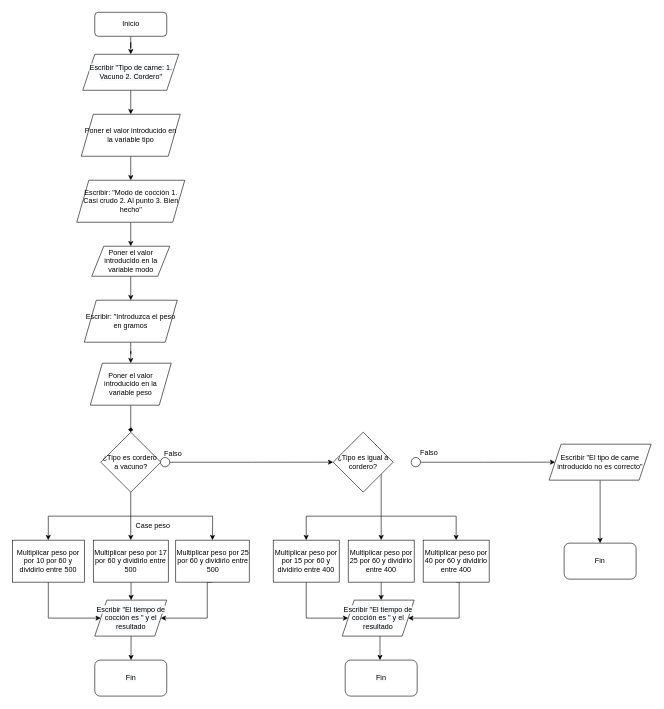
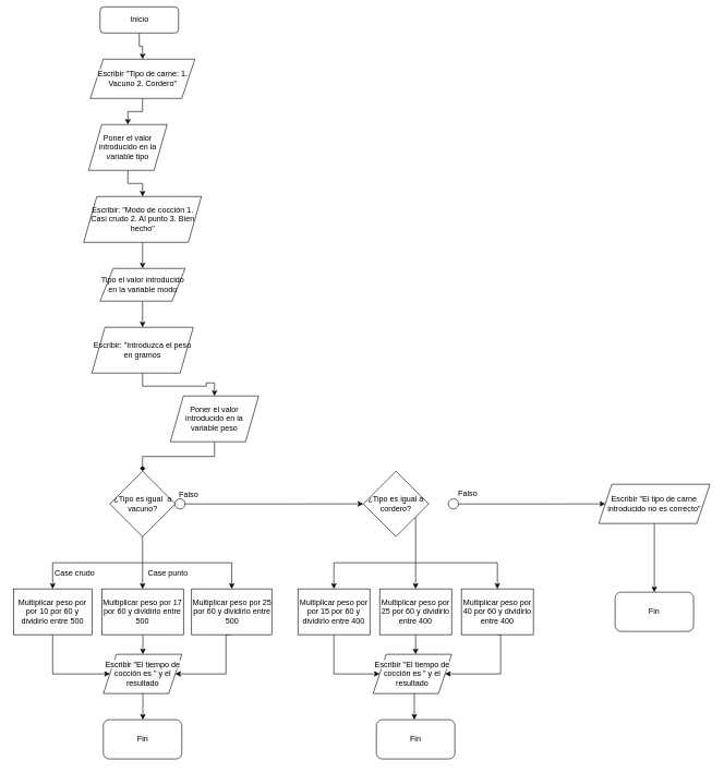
- <mxCell id="3" value="Inicio" style="rounded=1;whiteSpace=wrap;html=1;fontSize=12;glass=0;strokeWidth=1;shadow=0;" parent="1" vertex="1"><mxGeometry x="157.5" width="120" height="40" as="geometry" y="20" /></mxCell>
+ <mxCell id="3" value="Inicio" style="rounded=1;whiteSpace=wrap;html=1;fontSize=12;glass=0;strokeWidth=1;shadow=0;" parent="1" vertex="1"><mxGeometry x="152.5" y="10" width="120" height="40" as="geometry" /></mxCell>
- <mxCell id="11" value="Poner el valor introducido en la variable tipo" style="shape=parallelogram;perimeter=parallelogramPerimeter;whiteSpace=wrap;html=1;fixedSize=1;" parent="1" vertex="1"><mxGeometry x="135" y="190" width="165" height="70" as="geometry" /></mxCell>
+ <mxCell id="11" value="Poner el valor introducido en la variable tipo" style="shape=parallelogram;perimeter=parallelogramPerimeter;whiteSpace=wrap;html=1;fixedSize=1;" parent="1" vertex="1"><mxGeometry x="135" y="190" width="120" height="70" as="geometry" /></mxCell>
- <mxCell id="9" value="Poner el valor introducido en la variable modo" style="shape=parallelogram;perimeter=parallelogramPerimeter;whiteSpace=wrap;html=1;fixedSize=1;" parent="1" vertex="1"><mxGeometry x="152.5" y="410" width="130" height="50" as="geometry" /></mxCell>
+ <mxCell id="9" value="Tipo el valor introducido en la variable modo" style="shape=parallelogram;perimeter=parallelogramPerimeter;whiteSpace=wrap;html=1;fixedSize=1;" parent="1" vertex="1"><mxGeometry x="152.5" y="410" width="130" height="50" as="geometry" /></mxCell>
- <mxCell id="15" value="Poner el valor introducido en la variable peso" style="shape=parallelogram;perimeter=parallelogramPerimeter;whiteSpace=wrap;html=1;fixedSize=1;" parent="1" vertex="1"><mxGeometry x="150" y="605" width="135" height="70" as="geometry" /></mxCell>
+ <mxCell id="15" value="Poner el valor introducido en la variable peso" style="shape=parallelogram;perimeter=parallelogramPerimeter;whiteSpace=wrap;html=1;fixedSize=1;" parent="1" vertex="1"><mxGeometry x="260" y="605" width="135" height="70" as="geometry" /></mxCell>
- <mxCell id="17" value="¿Tipo es cordero&amp;nbsp; a vacuno?" style="rhombus;whiteSpace=wrap;html=1;" parent="1" vertex="1"><mxGeometry x="167.5" y="720" width="100" height="100" as="geometry" /></mxCell>
+ <mxCell id="17" value="¿Tipo es igual&amp;nbsp; a vacuno?" style="rhombus;whiteSpace=wrap;html=1;" parent="1" vertex="1"><mxGeometry x="167.5" y="720" width="100" height="100" as="geometry" /></mxCell>
+ <mxCell id="45" value="Case crudo" style="text;strokeColor=none;fillColor=none;align=left;verticalAlign=middle;spacingLeft=4;spacingRight=4;overflow=hidden;points=[[0,0.5],[1,0.5]];portConstraint=eastwest;rotatable=0;" parent="1" vertex="1"><mxGeometry x="77.5" y="860" width="80" height="30" as="geometry" /></mxCell>
- <mxCell id="46" value="Case peso" style="text;strokeColor=none;fillColor=none;align=left;verticalAlign=middle;spacingLeft=4;spacingRight=4;overflow=hidden;points=[[0,0.5],[1,0.5]];portConstraint=eastwest;rotatable=0;" parent="1" vertex="1"><mxGeometry x="220" y="860" width="80" height="30" as="geometry" /></mxCell>
+ <mxCell id="46" value="Case punto" style="text;strokeColor=none;fillColor=none;align=left;verticalAlign=middle;spacingLeft=4;spacingRight=4;overflow=hidden;points=[[0,0.5],[1,0.5]];portConstraint=eastwest;rotatable=0;" parent="1" vertex="1"><mxGeometry x="220" y="860" width="80" height="30" as="geometry" /></mxCell>
